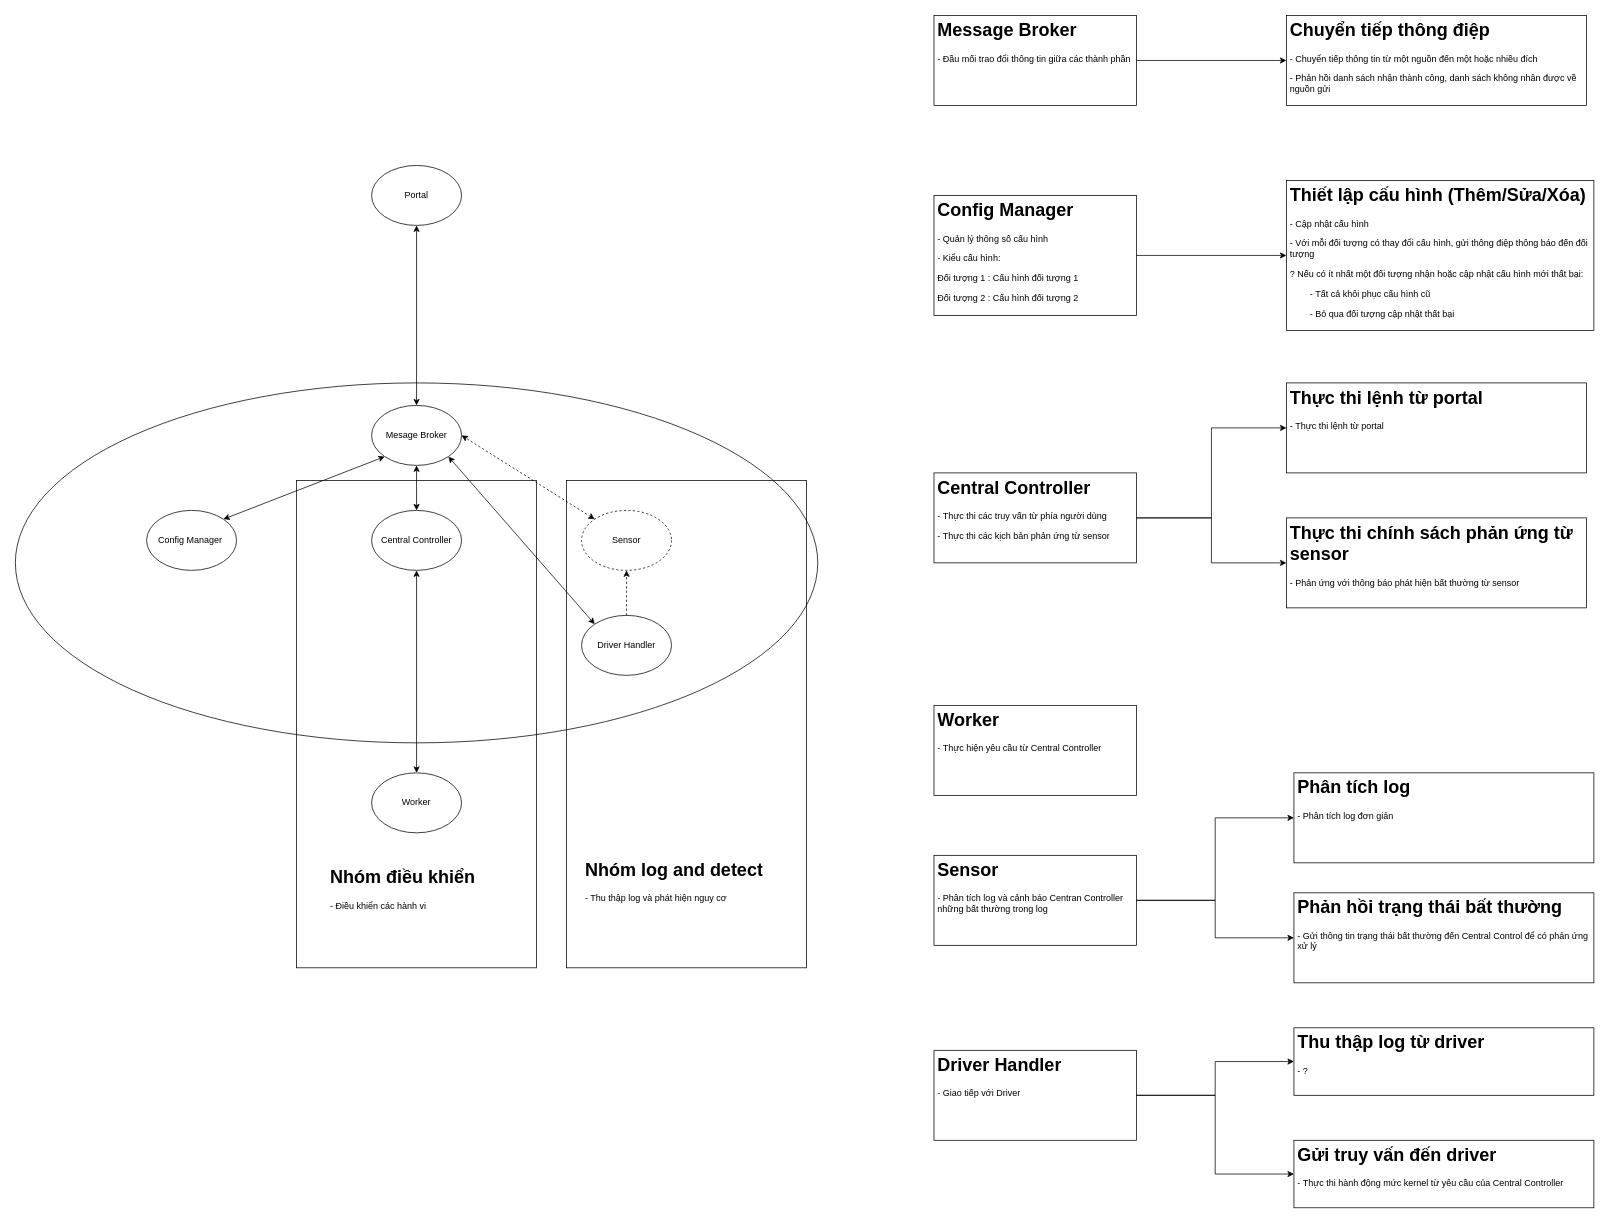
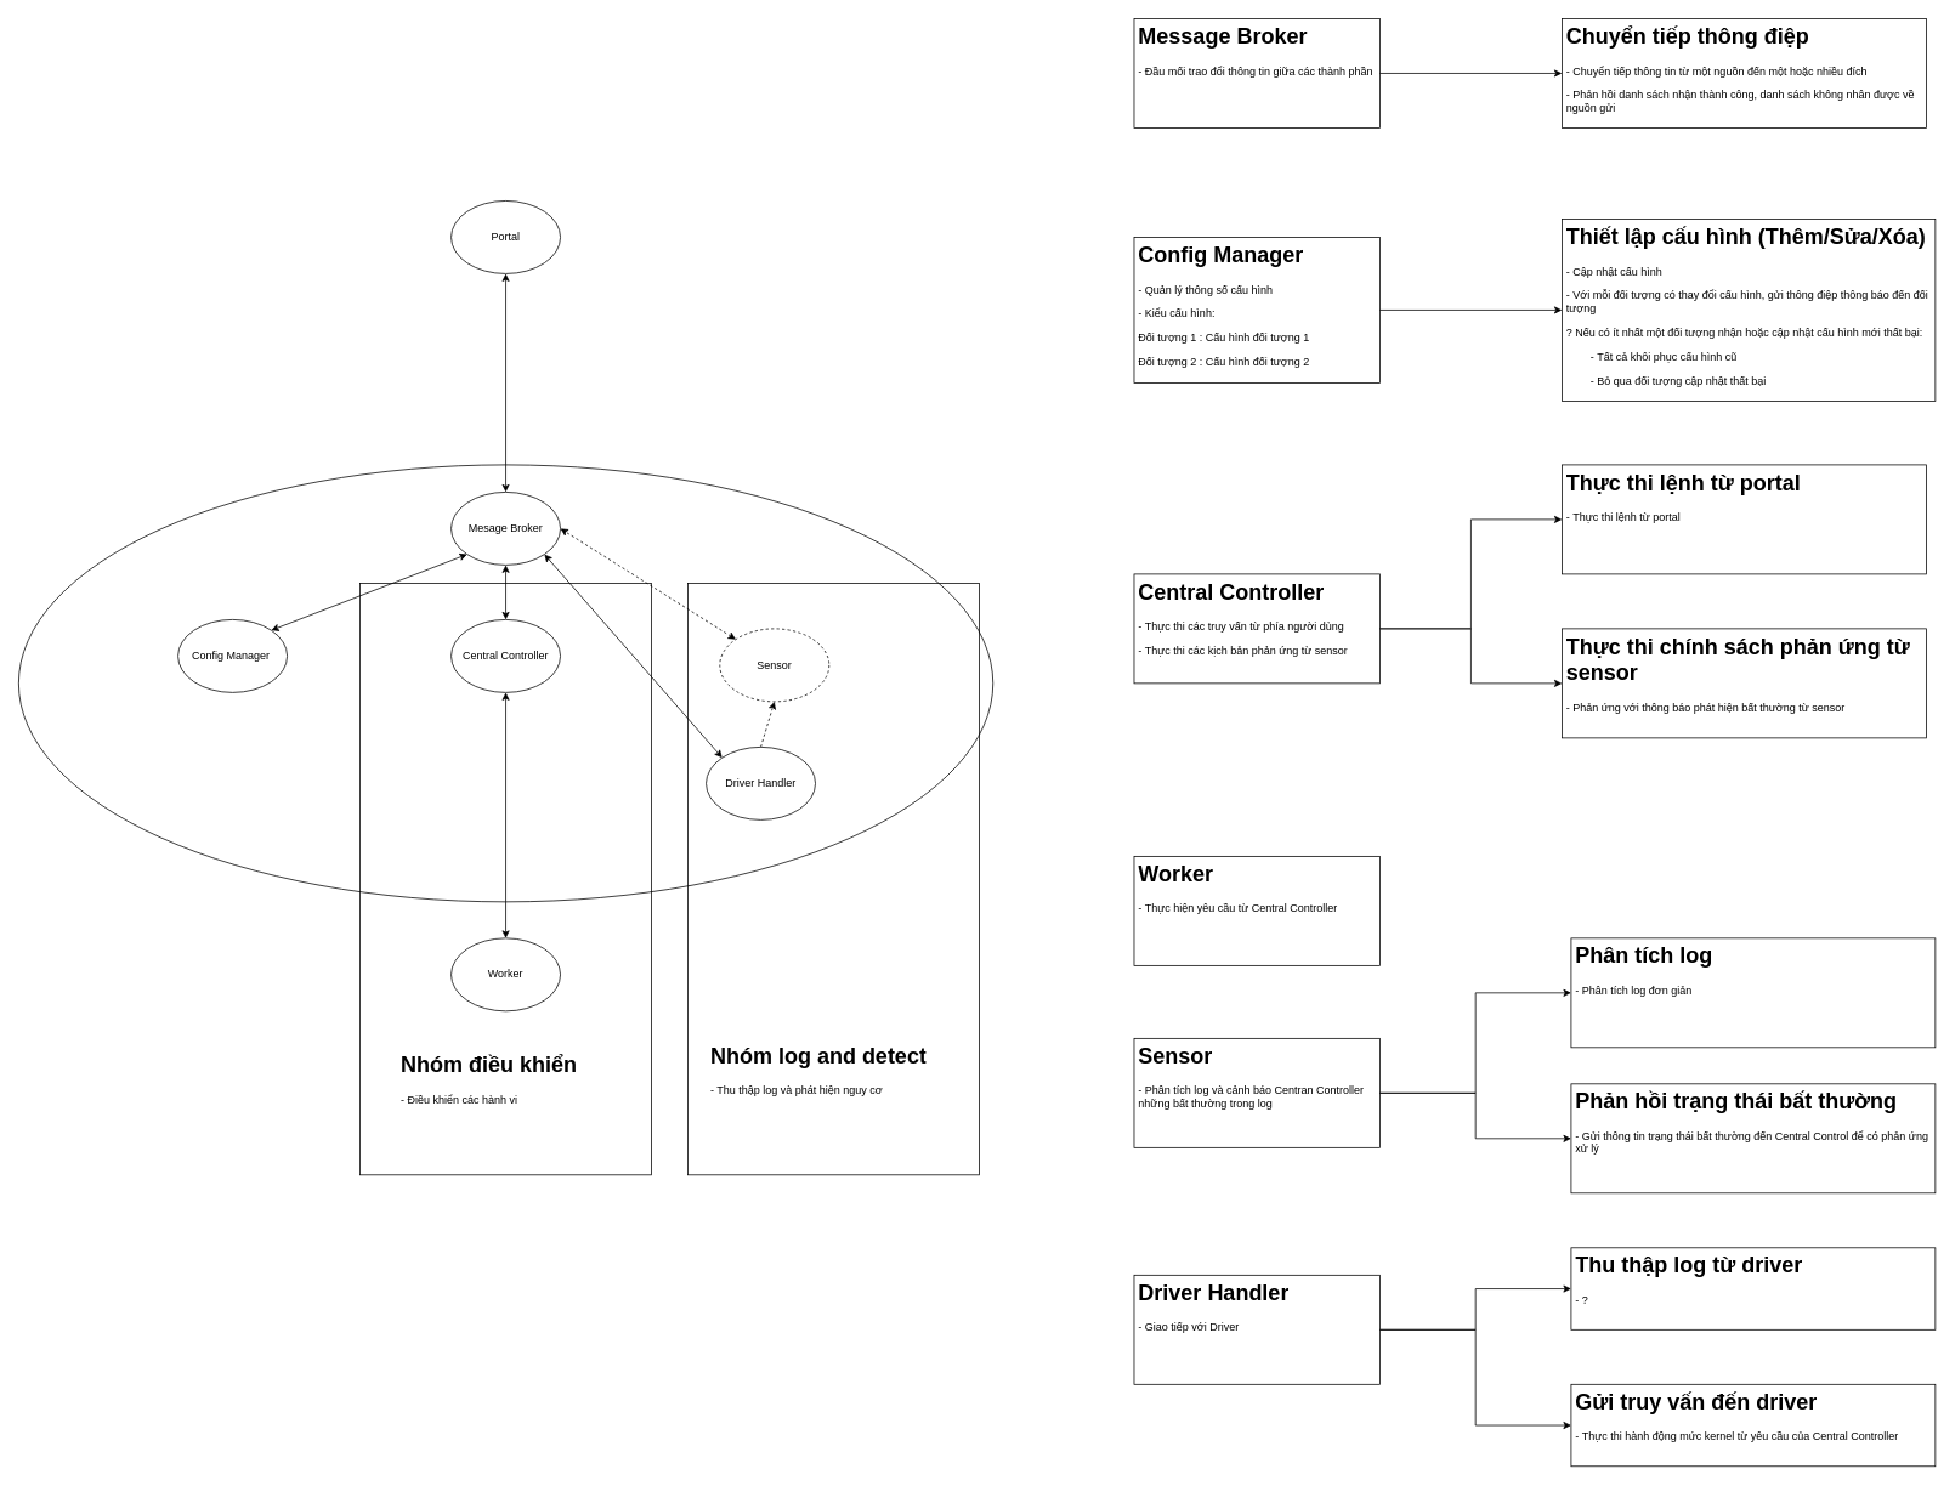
- <mxCell id="24" value="Sensor" style="ellipse;whiteSpace=wrap;html=1;rounded=0;strokeColor=default;fillColor=none;dashed=1;" vertex="1" parent="1"><mxGeometry x="775" y="680" width="120" height="80" as="geometry" /></mxCell>
+ <mxCell id="24" value="Sensor" style="ellipse;whiteSpace=wrap;html=1;rounded=0;strokeColor=default;fillColor=none;dashed=1;" vertex="1" parent="1"><mxGeometry x="790" y="690" width="120" height="80" as="geometry" /></mxCell>
